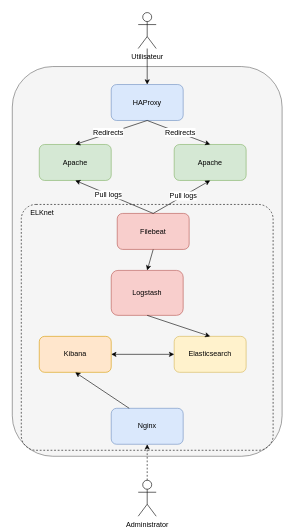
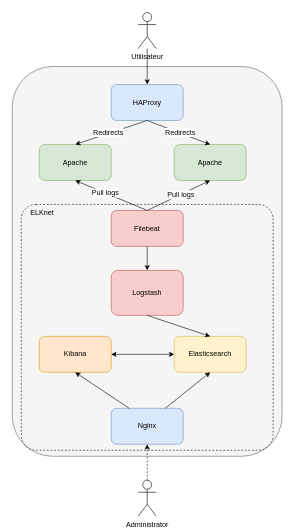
- <mxCell id="10" value="Filebeat" style="rounded=1;whiteSpace=wrap;html=1;fillColor=#f8cecc;strokeColor=#b85450;" parent="1" vertex="1"><mxGeometry x="195" y="355" width="120" height="60" as="geometry" /></mxCell>
+ <mxCell id="10" value="Filebeat" style="rounded=1;whiteSpace=wrap;html=1;fillColor=#f8cecc;strokeColor=#b85450;" parent="1" vertex="1"><mxGeometry x="185" y="350" width="120" height="60" as="geometry" /></mxCell>
+ <mxCell id="25" value="" style="endArrow=classic;html=1;exitX=0.75;exitY=0;exitDx=0;exitDy=0;entryX=0.5;entryY=1;entryDx=0;entryDy=0;" edge="1" parent="1" source="23" target="7"><mxGeometry width="50" height="50" relative="1" as="geometry"><mxPoint x="270" y="510" as="sourcePoint" /><mxPoint x="320" y="460" as="targetPoint" /></mxGeometry></mxCell>
